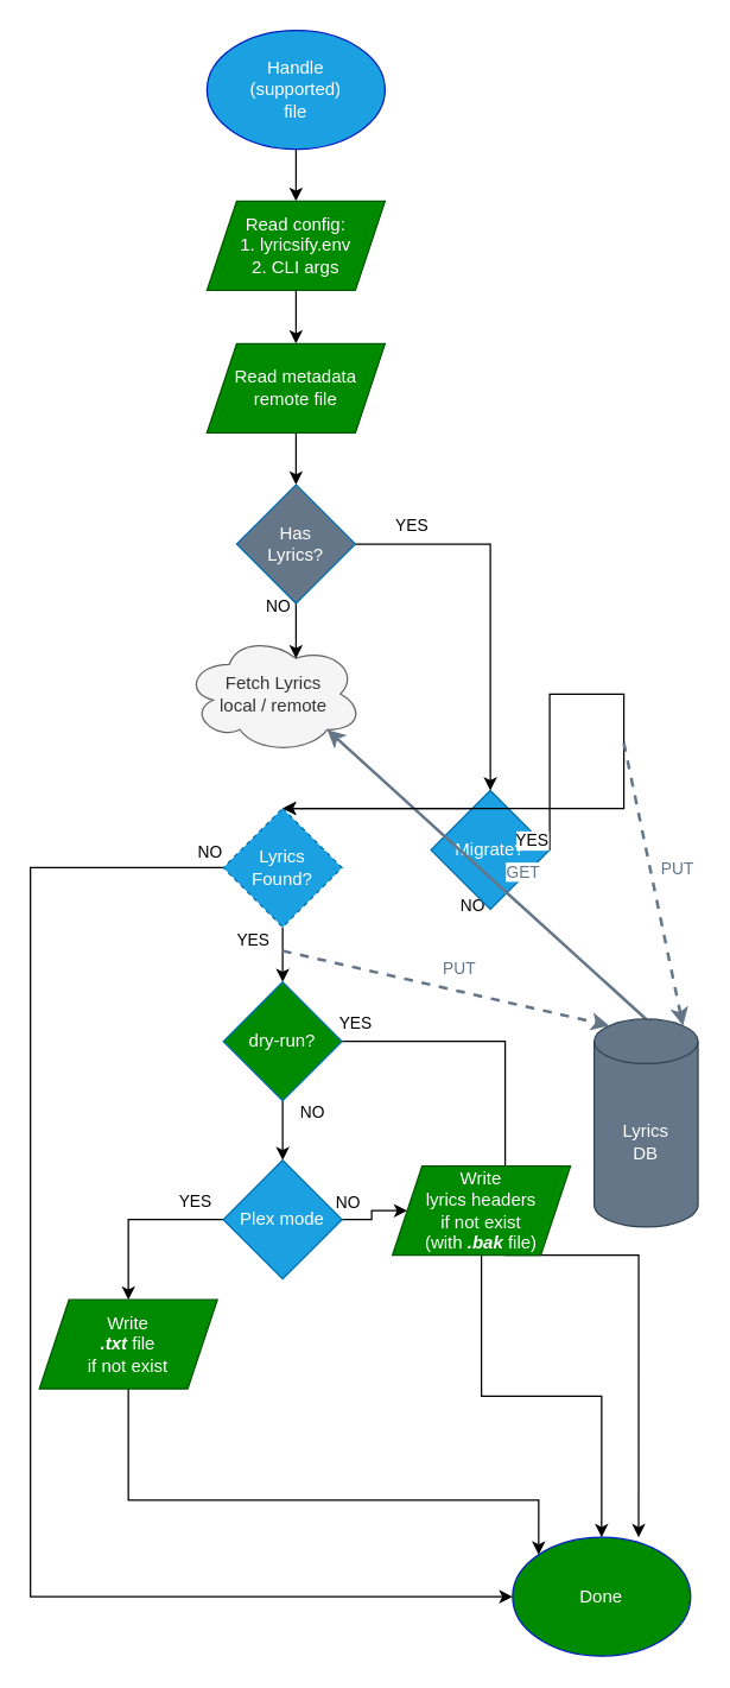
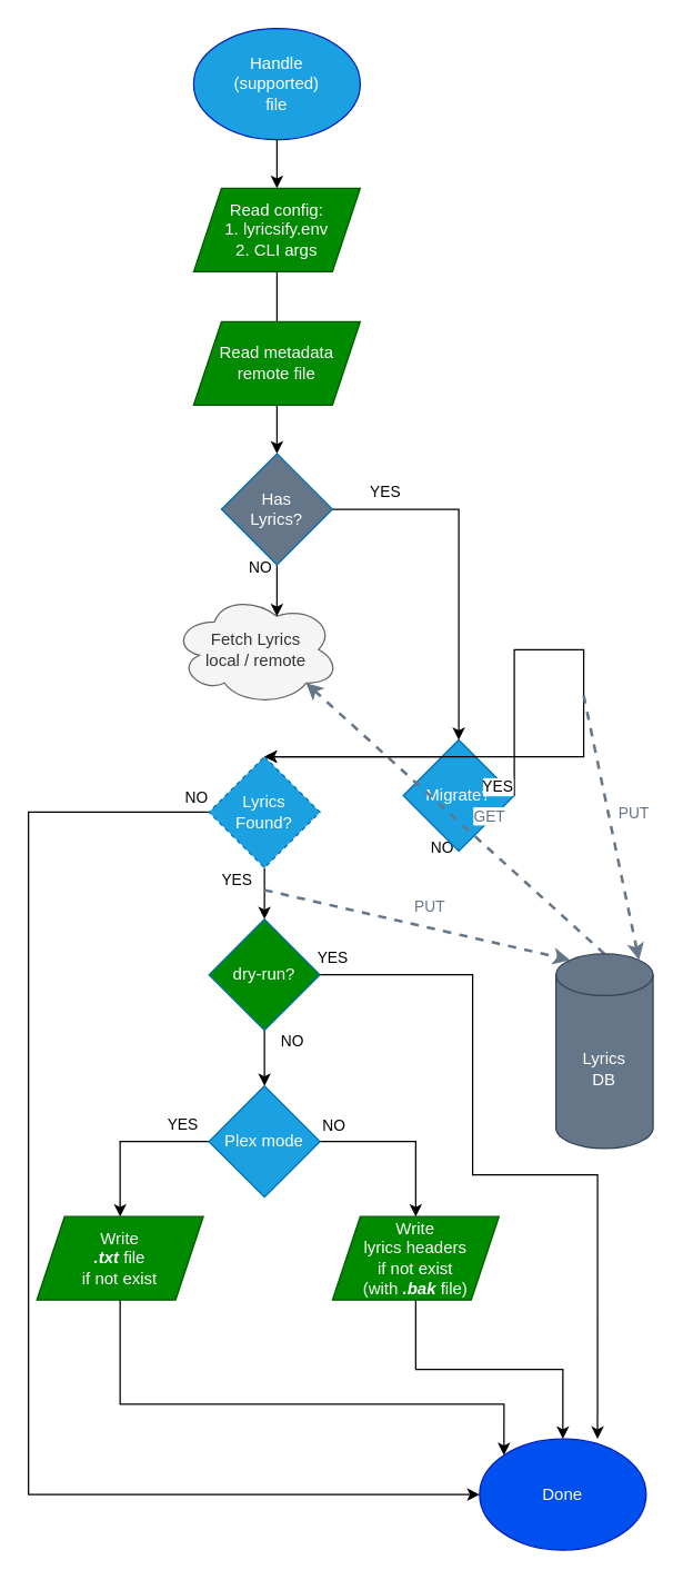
- <mxCell id="5" style="edgeStyle=orthogonalEdgeStyle;rounded=0;orthogonalLoop=1;jettySize=auto;html=1;exitX=0.5;exitY=1;exitDx=0;exitDy=0;entryX=0.5;entryY=0;entryDx=0;entryDy=0;" parent="1" source="4" target="12" edge="1"><mxGeometry relative="1" as="geometry"><mxPoint x="199" y="195" as="sourcePoint" /><mxPoint x="206" y="235" as="targetPoint" /></mxGeometry></mxCell>
+ <mxCell id="5" style="edgeStyle=orthogonalEdgeStyle;rounded=0;orthogonalLoop=1;jettySize=auto;html=1;exitX=0.5;exitY=1;exitDx=0;exitDy=0;entryX=0.5;entryY=0;entryDx=0;entryDy=0;endArrow=none;" parent="1" source="4" target="12" edge="1"><mxGeometry relative="1" as="geometry"><mxPoint x="199" y="195" as="sourcePoint" /><mxPoint x="206" y="235" as="targetPoint" /></mxGeometry></mxCell>
- <mxCell id="8" value="GET" style="rounded=0;orthogonalLoop=1;jettySize=auto;html=1;exitX=0.5;exitY=0;exitDx=0;exitDy=0;exitPerimeter=0;entryX=0.8;entryY=0.8;entryDx=0;entryDy=0;entryPerimeter=0;fontColor=#647687;dashed=0;strokeColor=#647687;strokeWidth=2;" parent="1" source="9" target="10" edge="1"><mxGeometry x="-0.116" y="-17" relative="1" as="geometry"><mxPoint as="offset" /></mxGeometry></mxCell>
+ <mxCell id="8" value="GET" style="rounded=0;orthogonalLoop=1;jettySize=auto;html=1;exitX=0.5;exitY=0;exitDx=0;exitDy=0;exitPerimeter=0;entryX=0.8;entryY=0.8;entryDx=0;entryDy=0;entryPerimeter=0;fontColor=#647687;dashed=1;strokeColor=#647687;strokeWidth=2;" parent="1" source="9" target="10" edge="1"><mxGeometry x="-0.116" y="-17" relative="1" as="geometry"><mxPoint as="offset" /></mxGeometry></mxCell>
- <mxCell id="30" value="Write&lt;br&gt;lyrics headers&lt;br&gt;if not exist&lt;br&gt;(with &lt;b&gt;&lt;i&gt;.bak&lt;/i&gt;&lt;/b&gt; file)" style="shape=parallelogram;perimeter=parallelogramPerimeter;whiteSpace=wrap;html=1;fixedSize=1;fillColor=#008a00;fontColor=#ffffff;strokeColor=#005700;" parent="1" vertex="1"><mxGeometry x="264" y="785" width="120" height="60" as="geometry" /></mxCell>
+ <mxCell id="30" value="Write&lt;br&gt;lyrics headers&lt;br&gt;if not exist&lt;br&gt;(with &lt;b&gt;&lt;i&gt;.bak&lt;/i&gt;&lt;/b&gt; file)" style="shape=parallelogram;perimeter=parallelogramPerimeter;whiteSpace=wrap;html=1;fixedSize=1;fillColor=#008a00;fontColor=#ffffff;strokeColor=#005700;" parent="1" vertex="1"><mxGeometry x="239" y="875" width="120" height="60" as="geometry" /></mxCell>
- <mxCell id="31" value="Done" style="ellipse;whiteSpace=wrap;html=1;fillColor=#008a00;fontColor=#ffffff;strokeColor=#001DBC;" parent="1" vertex="1"><mxGeometry x="345" y="1035" width="120" height="80" as="geometry" /></mxCell>
+ <mxCell id="31" value="Done" style="ellipse;whiteSpace=wrap;html=1;fillColor=#0050ef;fontColor=#ffffff;strokeColor=#001DBC;" parent="1" vertex="1"><mxGeometry x="345" y="1035" width="120" height="80" as="geometry" /></mxCell>
